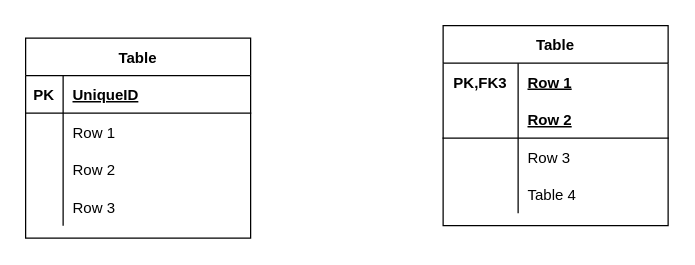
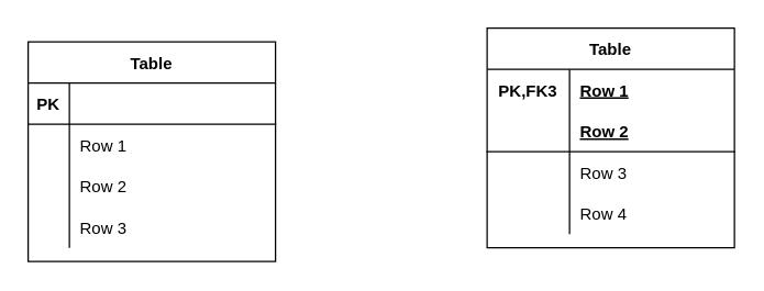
- <mxCell id="5" value="UniqueID" style="shape=partialRectangle;connectable=0;fillColor=none;top=0;left=0;bottom=0;right=0;align=left;spacingLeft=6;fontStyle=5;overflow=hidden;" vertex="1" parent="3"><mxGeometry x="30" width="150" height="30" as="geometry" /></mxCell>
- <mxCell id="26" value="Table 4" style="shape=partialRectangle;connectable=0;fillColor=none;top=0;left=0;bottom=0;right=0;align=left;spacingLeft=6;overflow=hidden;" vertex="1" parent="24"><mxGeometry x="60" width="120" height="30" as="geometry" /></mxCell>
+ <mxCell id="26" value="Row 4" style="shape=partialRectangle;connectable=0;fillColor=none;top=0;left=0;bottom=0;right=0;align=left;spacingLeft=6;overflow=hidden;" vertex="1" parent="24"><mxGeometry x="60" width="120" height="30" as="geometry" /></mxCell>
